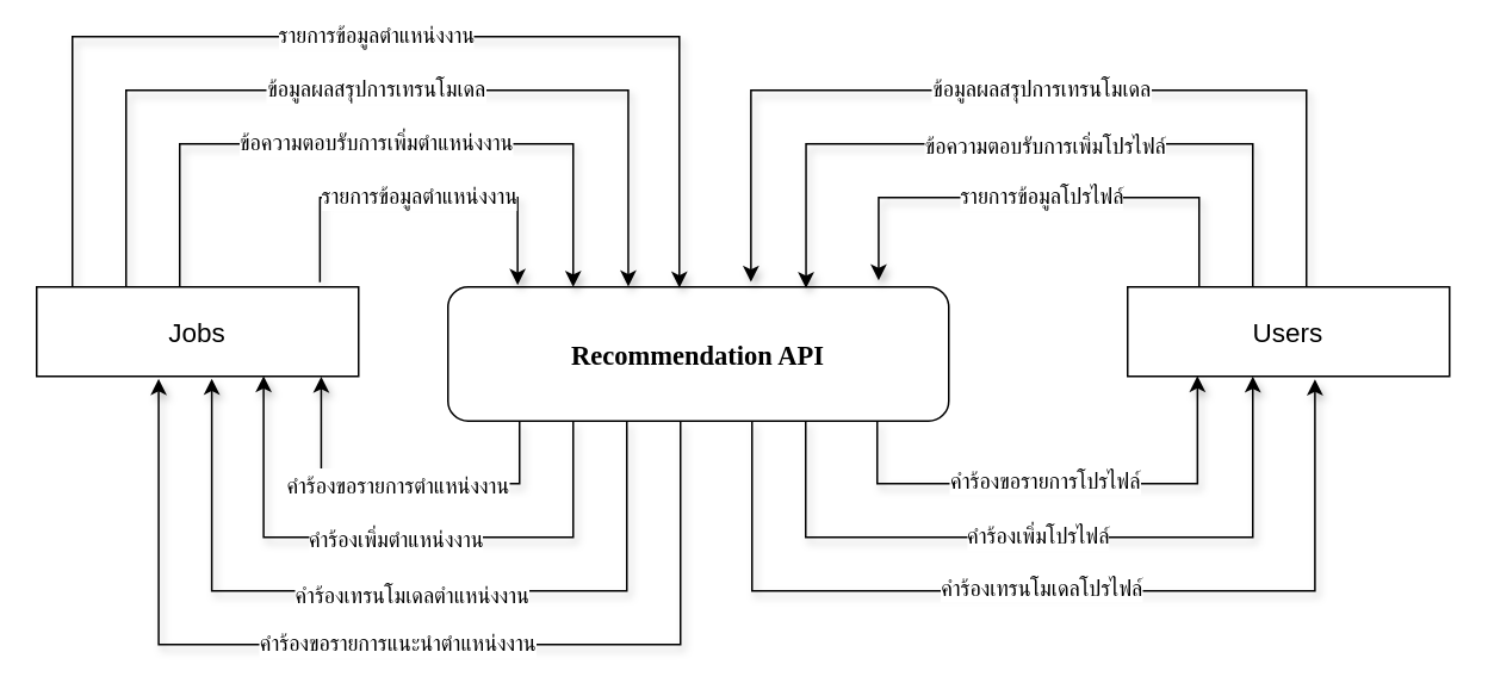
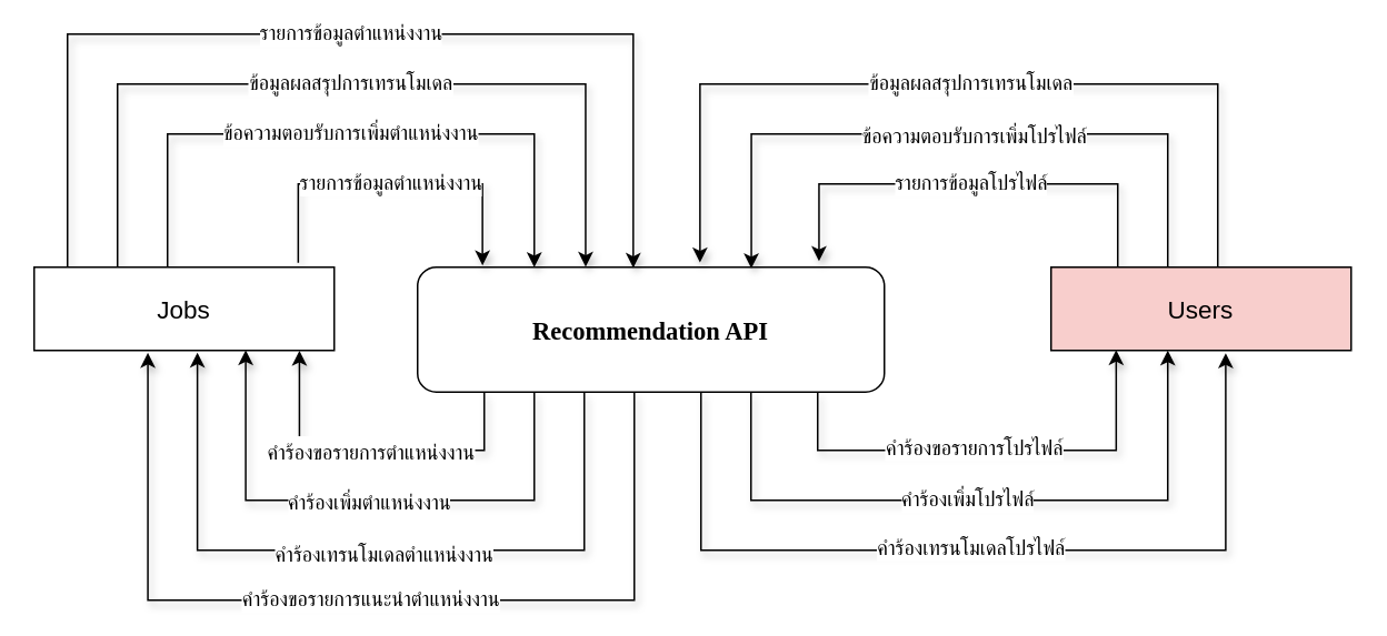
- <mxCell id="24" value="Users" style="rounded=0;whiteSpace=wrap;html=1;fontSize=15;" vertex="1" parent="1"><mxGeometry x="630" y="160" width="180" height="50" as="geometry" /></mxCell>
+ <mxCell id="24" value="Users" style="rounded=0;whiteSpace=wrap;html=1;fontSize=15;fillColor=#f8cecc;" vertex="1" parent="1"><mxGeometry x="630" y="160" width="180" height="50" as="geometry" /></mxCell>
